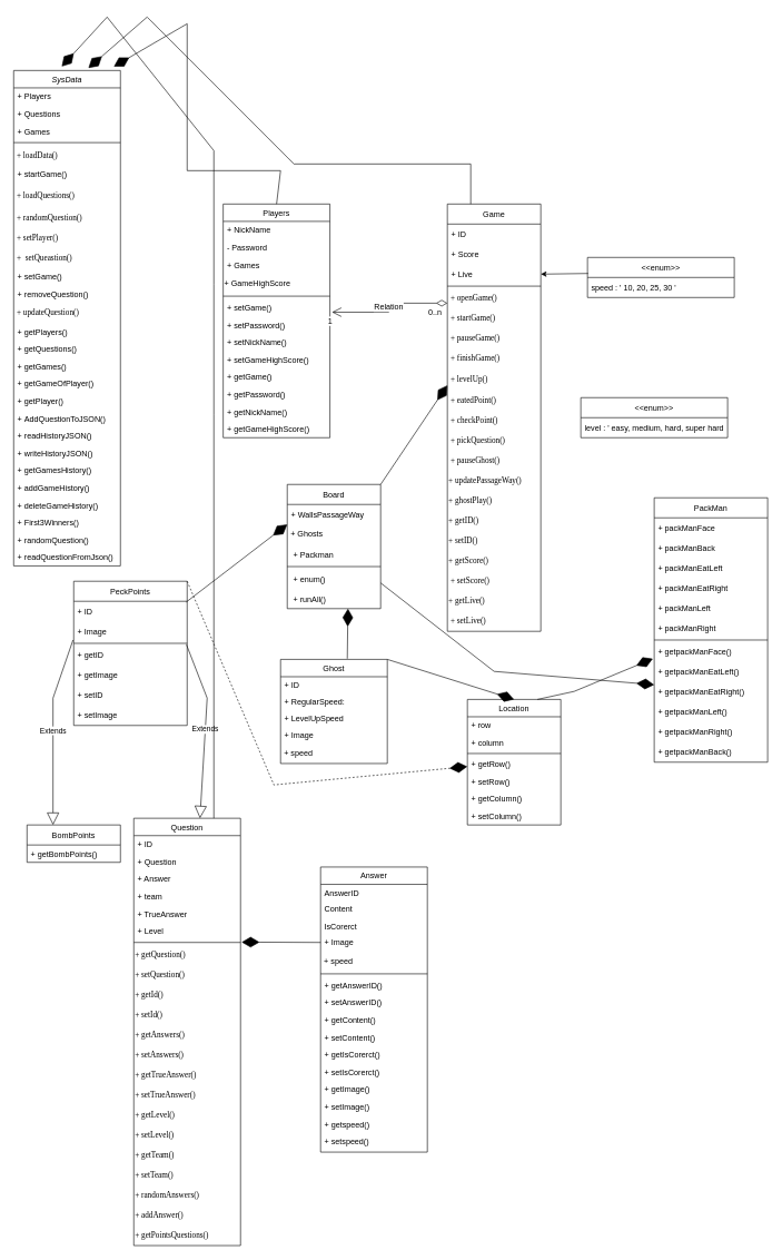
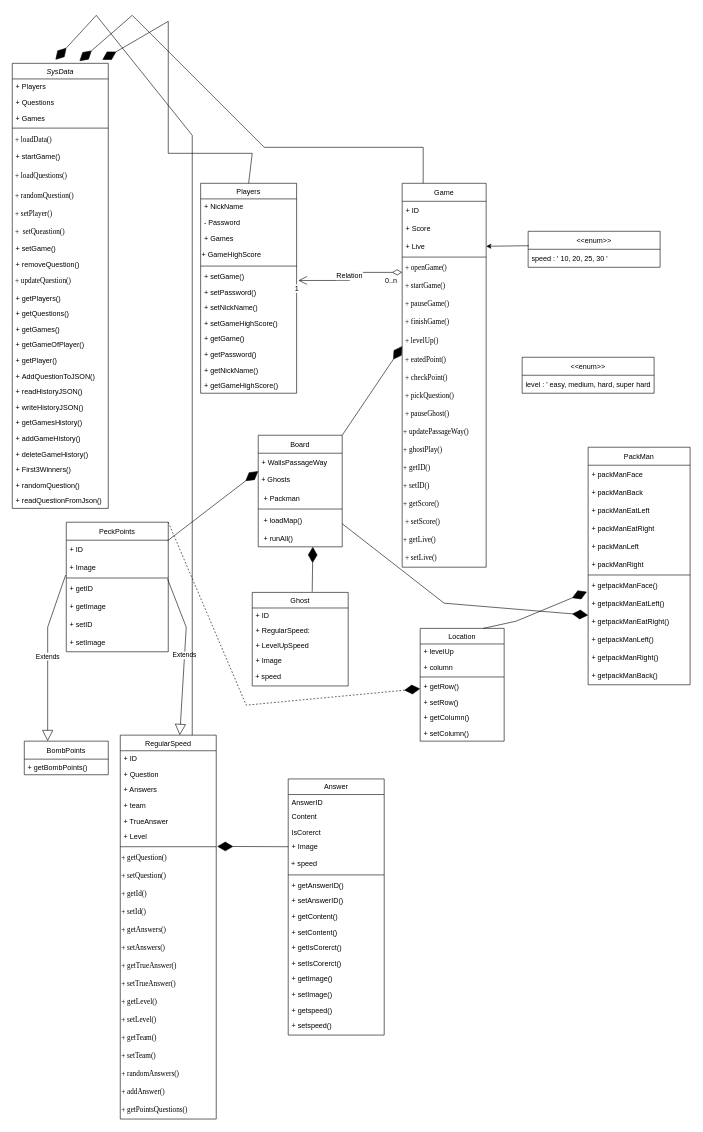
- <mxCell id="110" value=" + enum()" style="text;strokeColor=none;fillColor=none;align=left;verticalAlign=middle;spacingLeft=4;spacingRight=4;overflow=hidden;points=[[0,0.5],[1,0.5]];portConstraint=eastwest;rotatable=0;" parent="105" vertex="1"><mxGeometry y="126" width="140" height="30" as="geometry" /></mxCell>
+ <mxCell id="110" value=" + loadMap()" style="text;strokeColor=none;fillColor=none;align=left;verticalAlign=middle;spacingLeft=4;spacingRight=4;overflow=hidden;points=[[0,0.5],[1,0.5]];portConstraint=eastwest;rotatable=0;" parent="105" vertex="1"><mxGeometry y="126" width="140" height="30" as="geometry" /></mxCell>
- <mxCell id="154" value="" style="endArrow=diamondThin;endFill=1;endSize=24;html=1;rounded=0;entryX=0.5;entryY=0;entryDx=0;entryDy=0;exitX=1;exitY=0;exitDx=0;exitDy=0;" edge="1" parent="1" source="53" target="146"><mxGeometry width="160" relative="1" as="geometry"><mxPoint x="640" y="1000" as="sourcePoint" /><mxPoint x="800" y="1000" as="targetPoint" /></mxGeometry></mxCell>
- <mxCell id="147" value="+ row" style="text;strokeColor=none;fillColor=none;align=left;verticalAlign=top;spacingLeft=4;spacingRight=4;overflow=hidden;rotatable=0;points=[[0,0.5],[1,0.5]];portConstraint=eastwest;" vertex="1" parent="146"><mxGeometry y="26" width="140" height="26" as="geometry" /></mxCell>
+ <mxCell id="147" value="+ levelUp" style="text;strokeColor=none;fillColor=none;align=left;verticalAlign=top;spacingLeft=4;spacingRight=4;overflow=hidden;rotatable=0;points=[[0,0.5],[1,0.5]];portConstraint=eastwest;" vertex="1" parent="146"><mxGeometry y="26" width="140" height="26" as="geometry" /></mxCell>
- <mxCell id="30" value="Question" style="swimlane;fontStyle=0;align=center;verticalAlign=top;childLayout=stackLayout;horizontal=1;startSize=26;horizontalStack=0;resizeParent=1;resizeLast=0;collapsible=1;marginBottom=0;rounded=0;shadow=0;strokeWidth=1;" parent="1" vertex="1"><mxGeometry x="200" y="1220" width="160" height="640" as="geometry"><mxRectangle x="130" y="380" width="160" height="26" as="alternateBounds" /></mxGeometry></mxCell>
+ <mxCell id="30" value="RegularSpeed" style="swimlane;fontStyle=0;align=center;verticalAlign=top;childLayout=stackLayout;horizontal=1;startSize=26;horizontalStack=0;resizeParent=1;resizeLast=0;collapsible=1;marginBottom=0;rounded=0;shadow=0;strokeWidth=1;" parent="1" vertex="1"><mxGeometry x="200" y="1220" width="160" height="640" as="geometry"><mxRectangle x="130" y="380" width="160" height="26" as="alternateBounds" /></mxGeometry></mxCell>
- <mxCell id="33" value="+ Answer" style="text;align=left;verticalAlign=top;spacingLeft=4;spacingRight=4;overflow=hidden;rotatable=0;points=[[0,0.5],[1,0.5]];portConstraint=eastwest;" parent="30" vertex="1"><mxGeometry y="78" width="160" height="26" as="geometry" /></mxCell>
+ <mxCell id="33" value="+ Answers" style="text;align=left;verticalAlign=top;spacingLeft=4;spacingRight=4;overflow=hidden;rotatable=0;points=[[0,0.5],[1,0.5]];portConstraint=eastwest;" parent="30" vertex="1"><mxGeometry y="78" width="160" height="26" as="geometry" /></mxCell>
